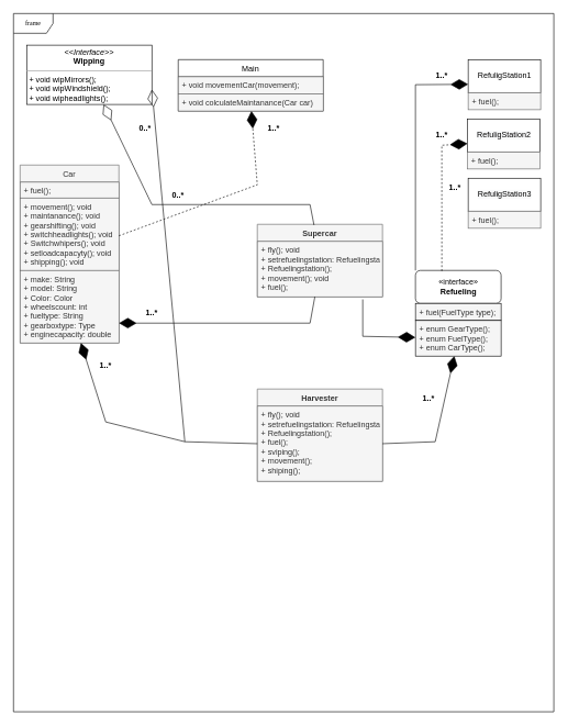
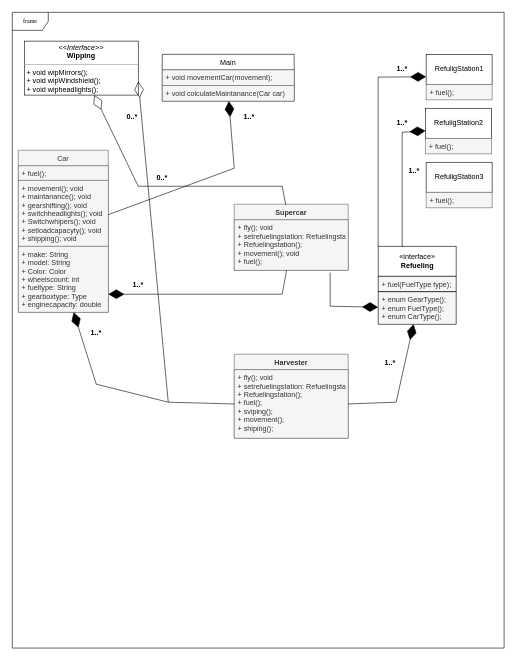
- <mxCell id="40" value="" style="endArrow=diamondThin;endFill=1;endSize=24;html=1;rounded=0;dashed=1;" edge="1" parent="1" source="16" target="6"><mxGeometry width="160" relative="1" as="geometry"><mxPoint x="280" y="410" as="sourcePoint" /><mxPoint x="440" y="410" as="targetPoint" /><Array as="points"><mxPoint x="390" y="280" /></Array></mxGeometry></mxCell>
+ <mxCell id="40" value="" style="endArrow=diamondThin;endFill=1;endSize=24;html=1;rounded=0;" edge="1" parent="1" source="16" target="6"><mxGeometry width="160" relative="1" as="geometry"><mxPoint x="280" y="410" as="sourcePoint" /><mxPoint x="440" y="410" as="targetPoint" /><Array as="points"><mxPoint x="390" y="280" /></Array></mxGeometry></mxCell>
- <mxCell id="26" value="" style="endArrow=diamondThin;endFill=1;endSize=24;html=1;rounded=0;exitX=0.308;exitY=0.02;exitDx=0;exitDy=0;entryX=0;entryY=0.75;entryDx=0;entryDy=0;exitPerimeter=0;dashed=1;" edge="1" parent="1" source="13" target="8"><mxGeometry width="160" relative="1" as="geometry"><mxPoint x="530" y="450" as="sourcePoint" /><mxPoint x="370" y="450" as="targetPoint" /><Array as="points"><mxPoint x="670" y="220" /></Array></mxGeometry></mxCell>
+ <mxCell id="26" value="" style="endArrow=diamondThin;endFill=1;endSize=24;html=1;rounded=0;exitX=0.308;exitY=0.02;exitDx=0;exitDy=0;entryX=0;entryY=0.75;entryDx=0;entryDy=0;exitPerimeter=0;" edge="1" parent="1" source="13" target="8"><mxGeometry width="160" relative="1" as="geometry"><mxPoint x="530" y="450" as="sourcePoint" /><mxPoint x="370" y="450" as="targetPoint" /><Array as="points"><mxPoint x="670" y="220" /></Array></mxGeometry></mxCell>
- <mxCell id="13" value="«interface»&lt;br&gt;&lt;b&gt;Refueling&lt;/b&gt;" style="html=1;strokeColor=#000000;rounded=1;" vertex="1" parent="1"><mxGeometry x="630" y="410" width="130" height="50" as="geometry" /></mxCell>
+ <mxCell id="13" value="«interface»&lt;br&gt;&lt;b&gt;Refueling&lt;/b&gt;" style="html=1;strokeColor=#000000;" vertex="1" parent="1"><mxGeometry x="630" y="410" width="130" height="50" as="geometry" /></mxCell>
